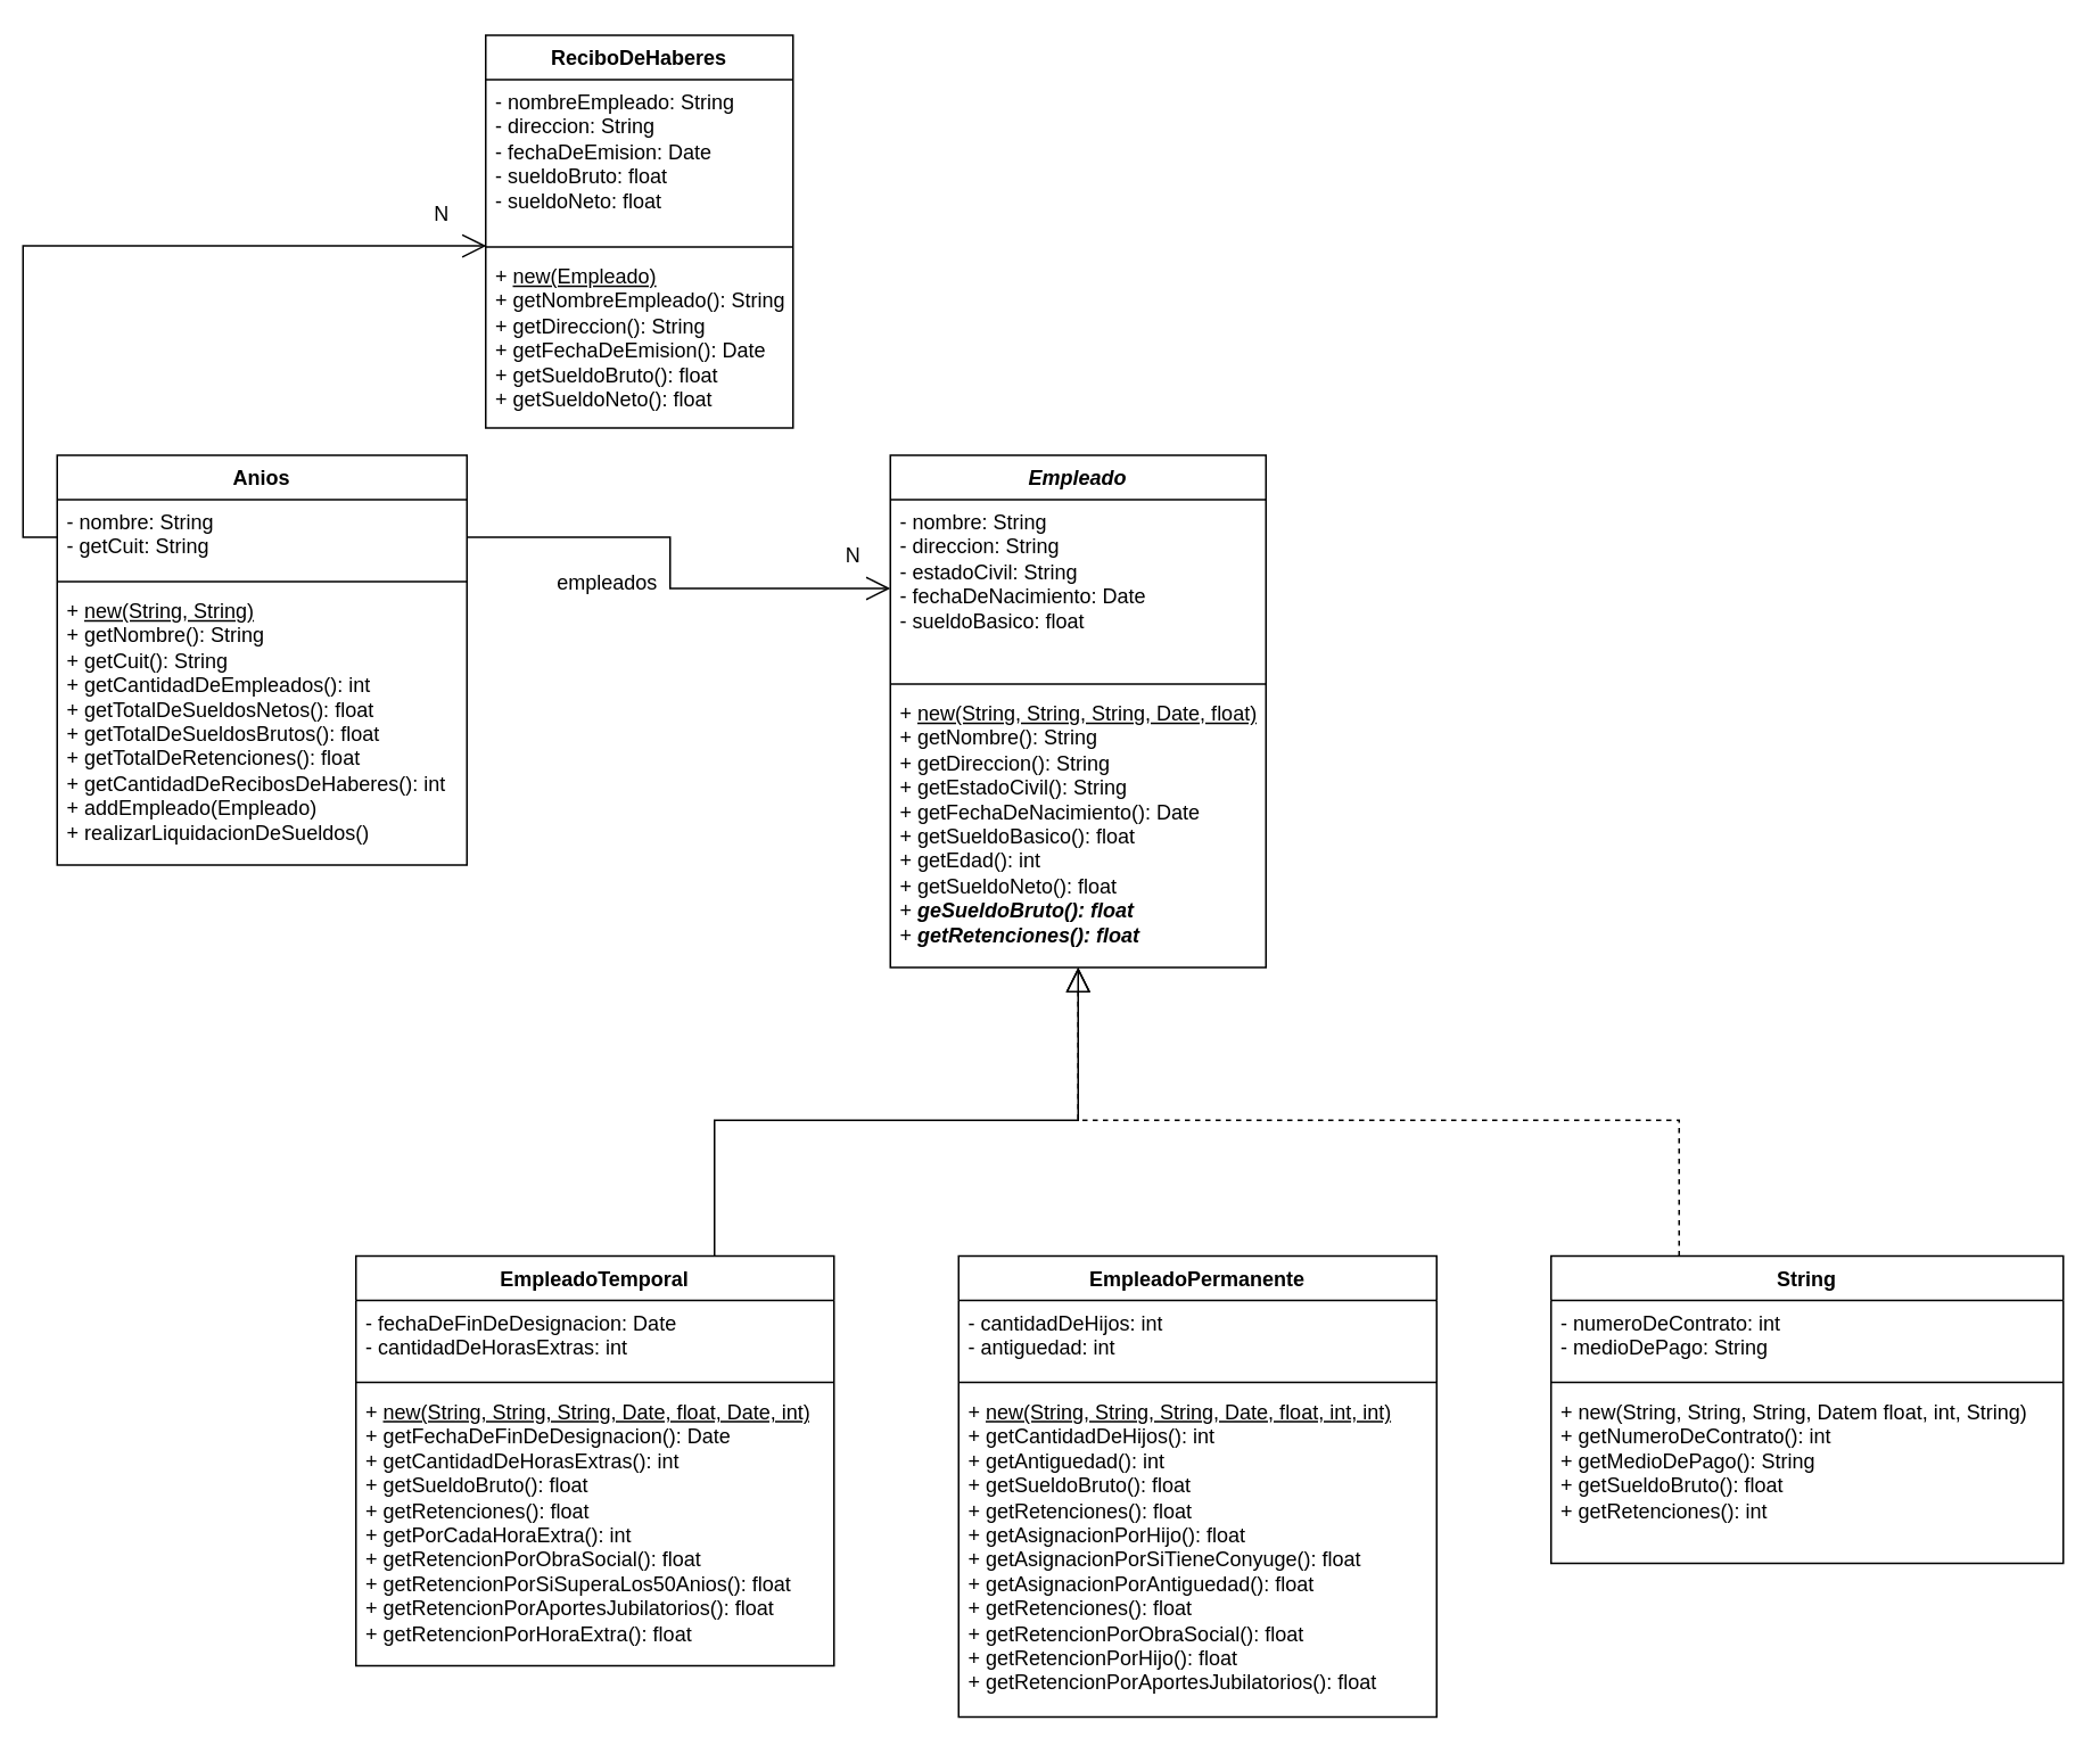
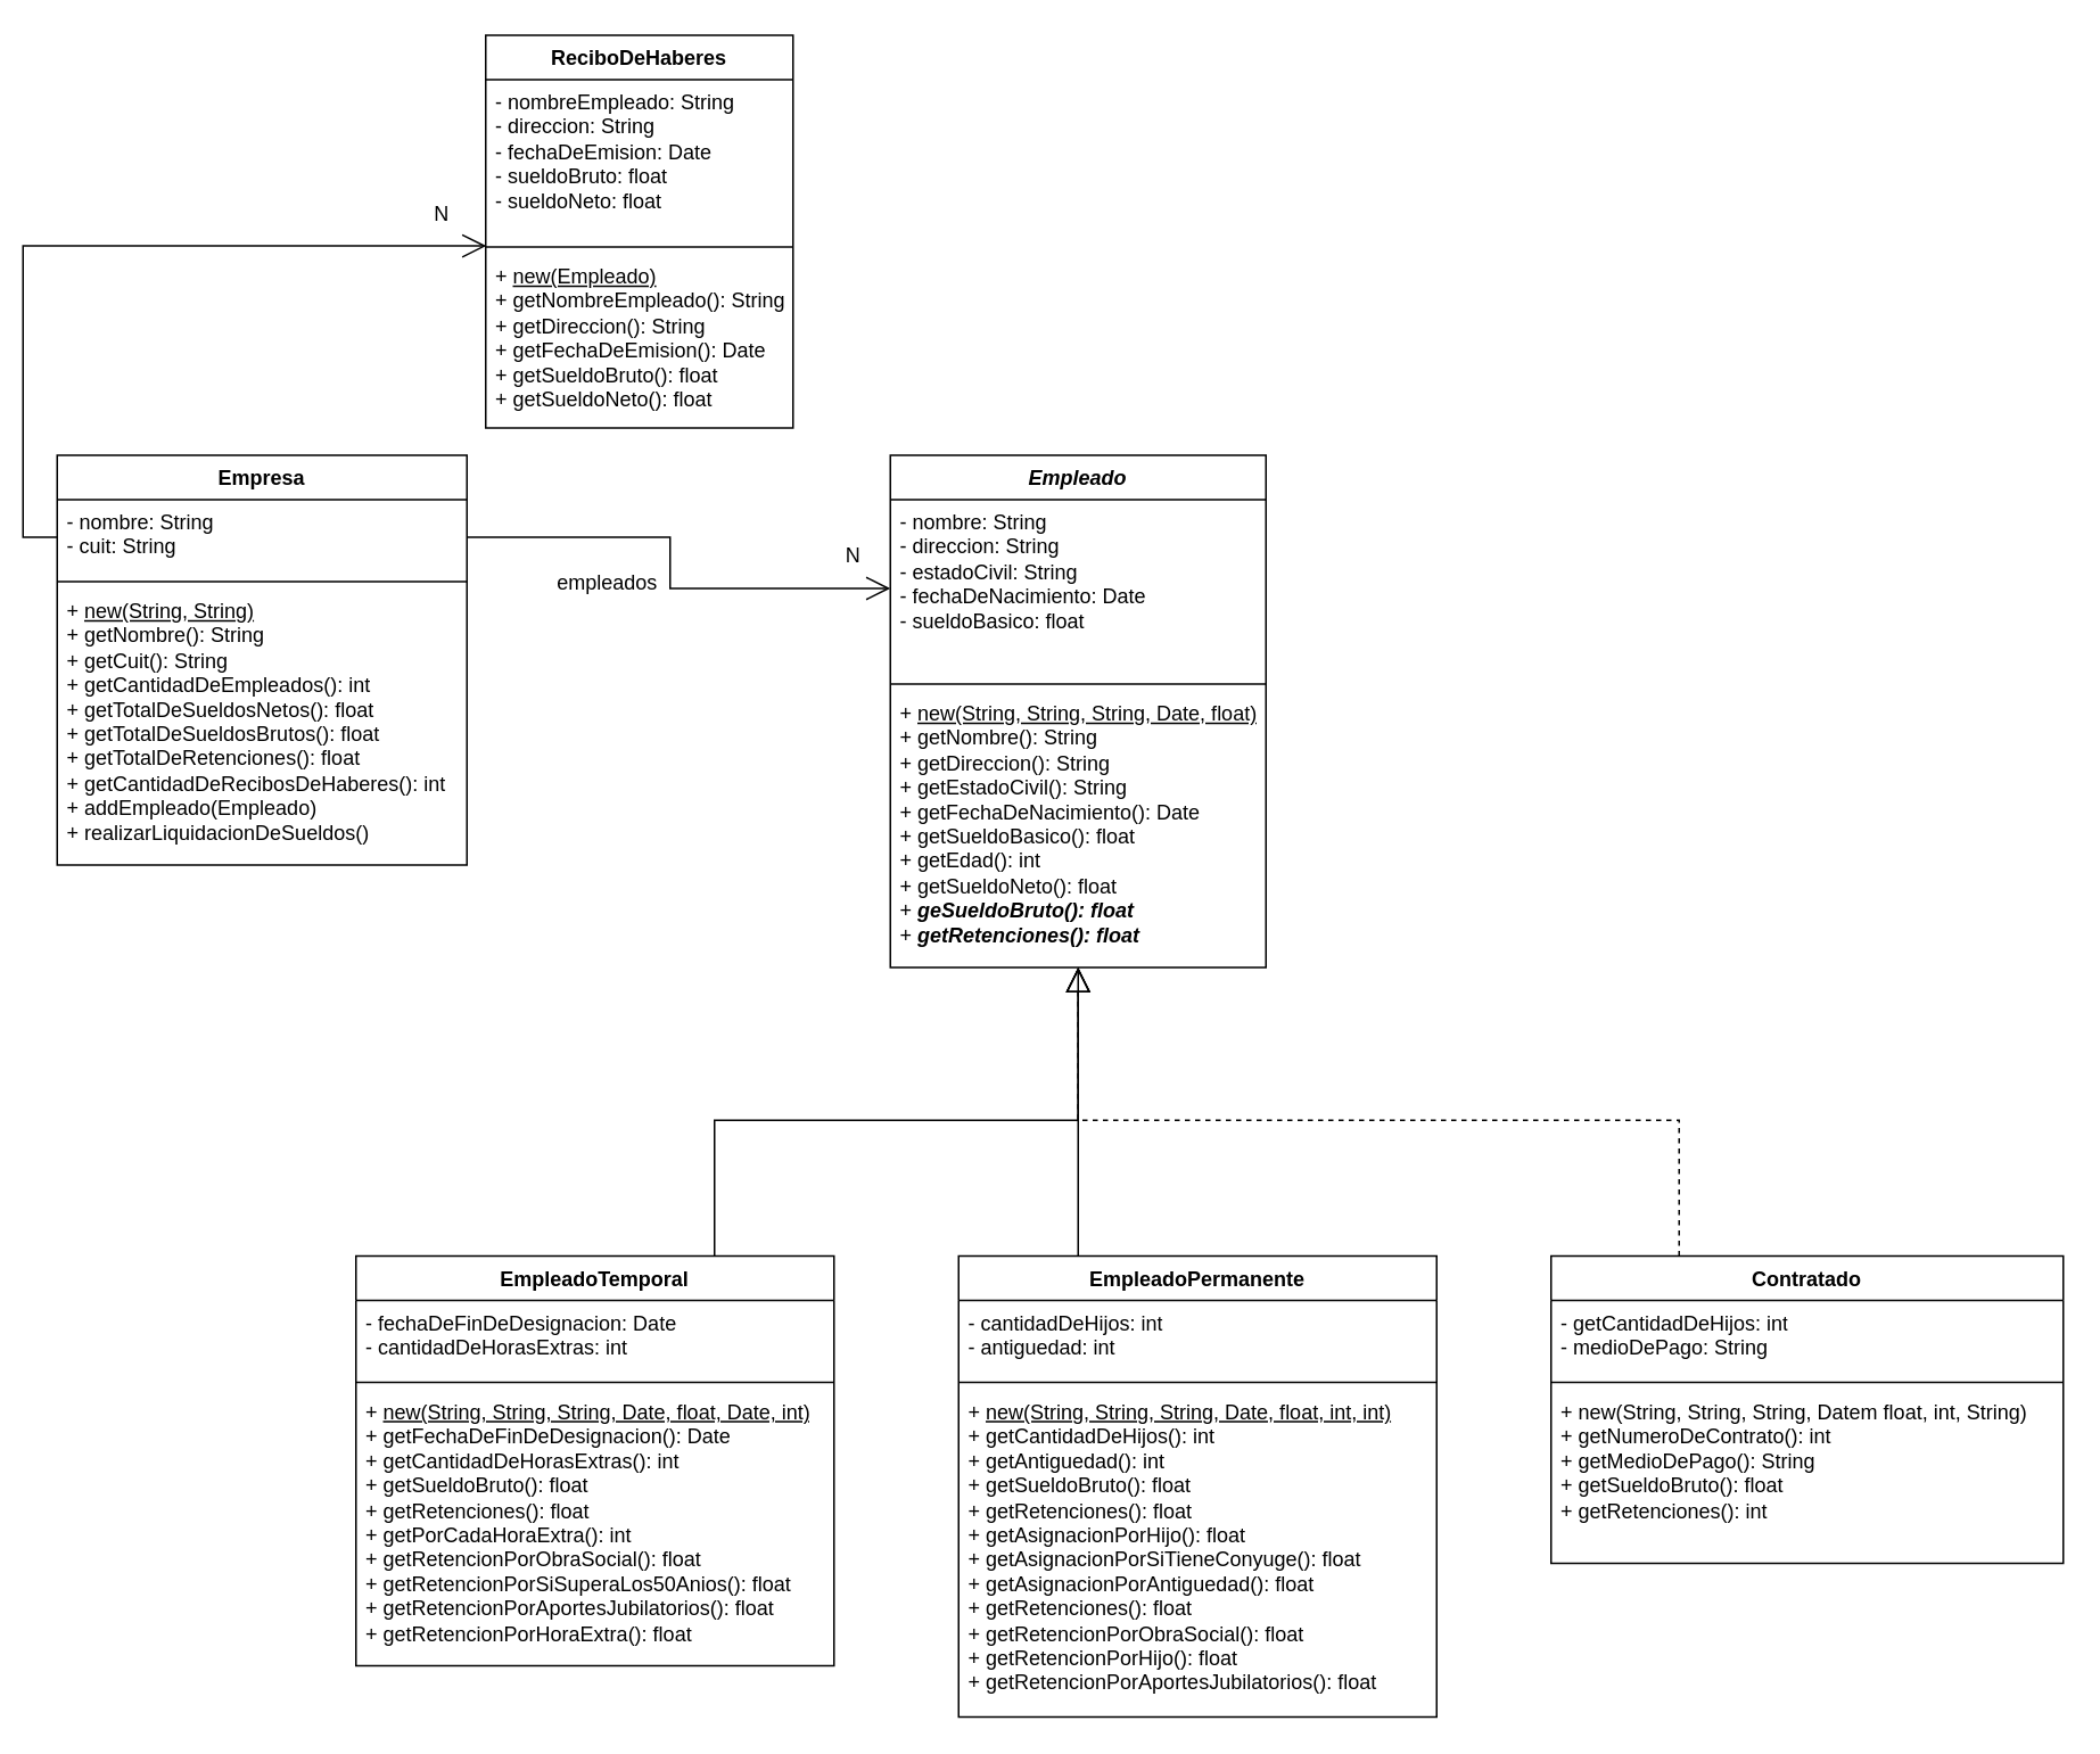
- <mxCell id="2" value="Anios" style="swimlane;fontStyle=1;align=center;verticalAlign=top;childLayout=stackLayout;horizontal=1;startSize=26;horizontalStack=0;resizeParent=1;resizeParentMax=0;resizeLast=0;collapsible=1;marginBottom=0;whiteSpace=wrap;html=1;" parent="1" vertex="1"><mxGeometry x="20" y="266" width="240" height="240" as="geometry" /></mxCell>
+ <mxCell id="2" value="Empresa" style="swimlane;fontStyle=1;align=center;verticalAlign=top;childLayout=stackLayout;horizontal=1;startSize=26;horizontalStack=0;resizeParent=1;resizeParentMax=0;resizeLast=0;collapsible=1;marginBottom=0;whiteSpace=wrap;html=1;" parent="1" vertex="1"><mxGeometry x="20" y="266" width="240" height="240" as="geometry" /></mxCell>
- <mxCell id="3" value="- nombre: String&lt;div&gt;- getCuit: String&lt;/div&gt;" style="text;strokeColor=none;fillColor=none;align=left;verticalAlign=top;spacingLeft=4;spacingRight=4;overflow=hidden;rotatable=0;points=[[0,0.5],[1,0.5]];portConstraint=eastwest;whiteSpace=wrap;html=1;" parent="2" vertex="1"><mxGeometry y="26" width="240" height="44" as="geometry" /></mxCell>
+ <mxCell id="3" value="- nombre: String&lt;div&gt;- cuit: String&lt;/div&gt;" style="text;strokeColor=none;fillColor=none;align=left;verticalAlign=top;spacingLeft=4;spacingRight=4;overflow=hidden;rotatable=0;points=[[0,0.5],[1,0.5]];portConstraint=eastwest;whiteSpace=wrap;html=1;" parent="2" vertex="1"><mxGeometry y="26" width="240" height="44" as="geometry" /></mxCell>
+ <mxCell id="18" style="edgeStyle=orthogonalEdgeStyle;rounded=0;orthogonalLoop=1;jettySize=auto;html=1;exitX=0.25;exitY=0;exitDx=0;exitDy=0;endArrow=block;endFill=0;endSize=12;" parent="1" source="19" target="6" edge="1"><mxGeometry relative="1" as="geometry" /></mxCell>
- <mxCell id="30" value="String" style="swimlane;fontStyle=1;align=center;verticalAlign=top;childLayout=stackLayout;horizontal=1;startSize=26;horizontalStack=0;resizeParent=1;resizeParentMax=0;resizeLast=0;collapsible=1;marginBottom=0;whiteSpace=wrap;html=1;" vertex="1" parent="1"><mxGeometry x="895" y="735" width="300" height="180" as="geometry" /></mxCell>
+ <mxCell id="30" value="Contratado" style="swimlane;fontStyle=1;align=center;verticalAlign=top;childLayout=stackLayout;horizontal=1;startSize=26;horizontalStack=0;resizeParent=1;resizeParentMax=0;resizeLast=0;collapsible=1;marginBottom=0;whiteSpace=wrap;html=1;" vertex="1" parent="1"><mxGeometry x="895" y="735" width="300" height="180" as="geometry" /></mxCell>
- <mxCell id="31" value="- numeroDeContrato: int&lt;div&gt;- medioDePago: String&lt;/div&gt;" style="text;strokeColor=none;fillColor=none;align=left;verticalAlign=top;spacingLeft=4;spacingRight=4;overflow=hidden;rotatable=0;points=[[0,0.5],[1,0.5]];portConstraint=eastwest;whiteSpace=wrap;html=1;" vertex="1" parent="30"><mxGeometry y="26" width="300" height="44" as="geometry" /></mxCell>
+ <mxCell id="31" value="- getCantidadDeHijos: int&lt;div&gt;- medioDePago: String&lt;/div&gt;" style="text;strokeColor=none;fillColor=none;align=left;verticalAlign=top;spacingLeft=4;spacingRight=4;overflow=hidden;rotatable=0;points=[[0,0.5],[1,0.5]];portConstraint=eastwest;whiteSpace=wrap;html=1;" vertex="1" parent="30"><mxGeometry y="26" width="300" height="44" as="geometry" /></mxCell>
